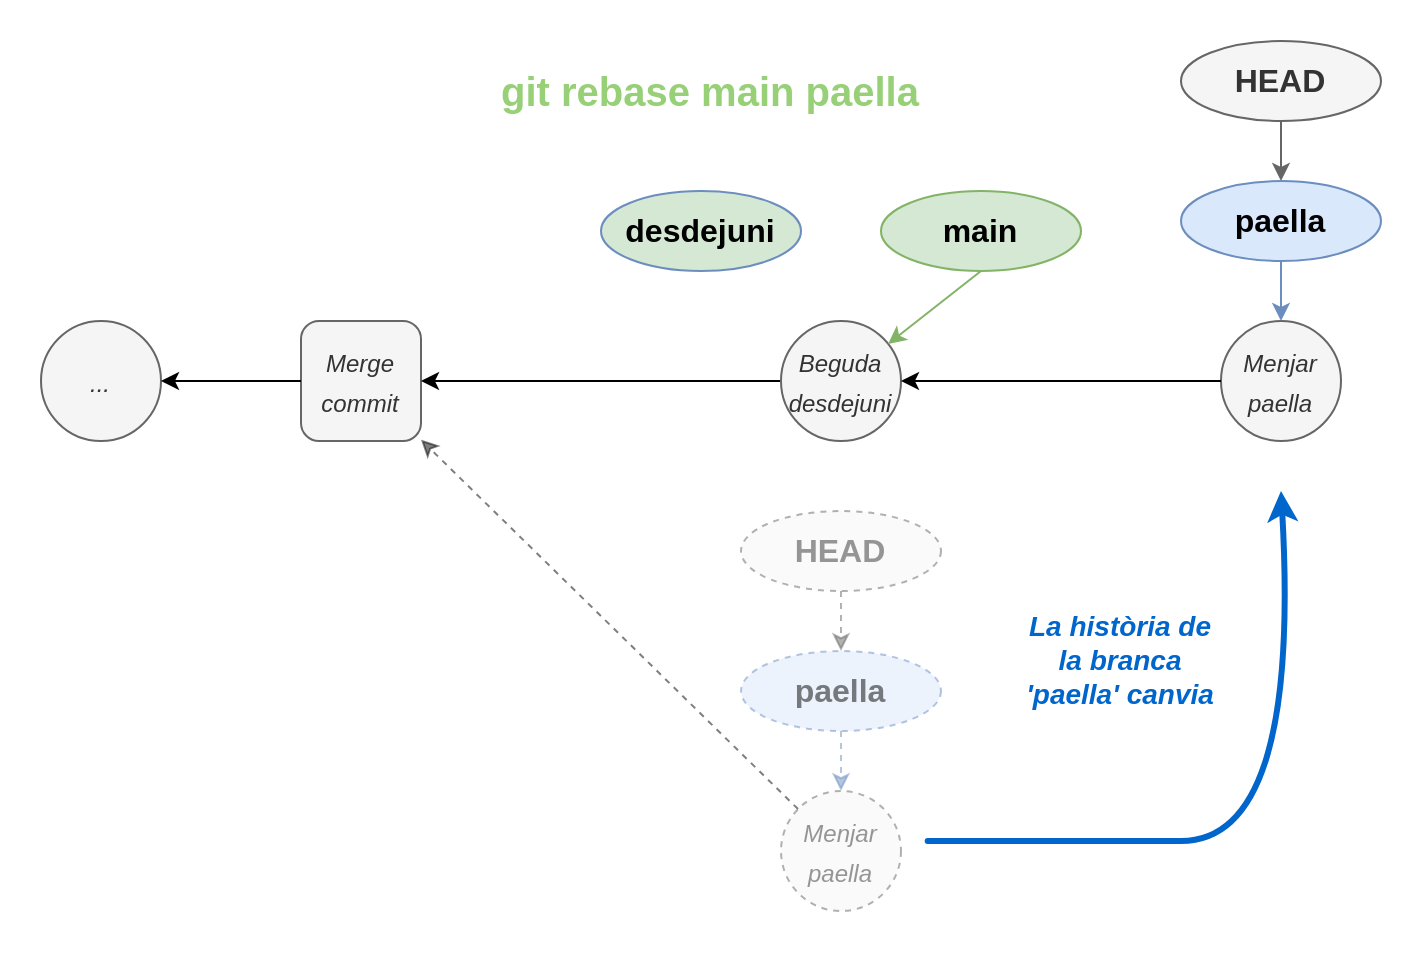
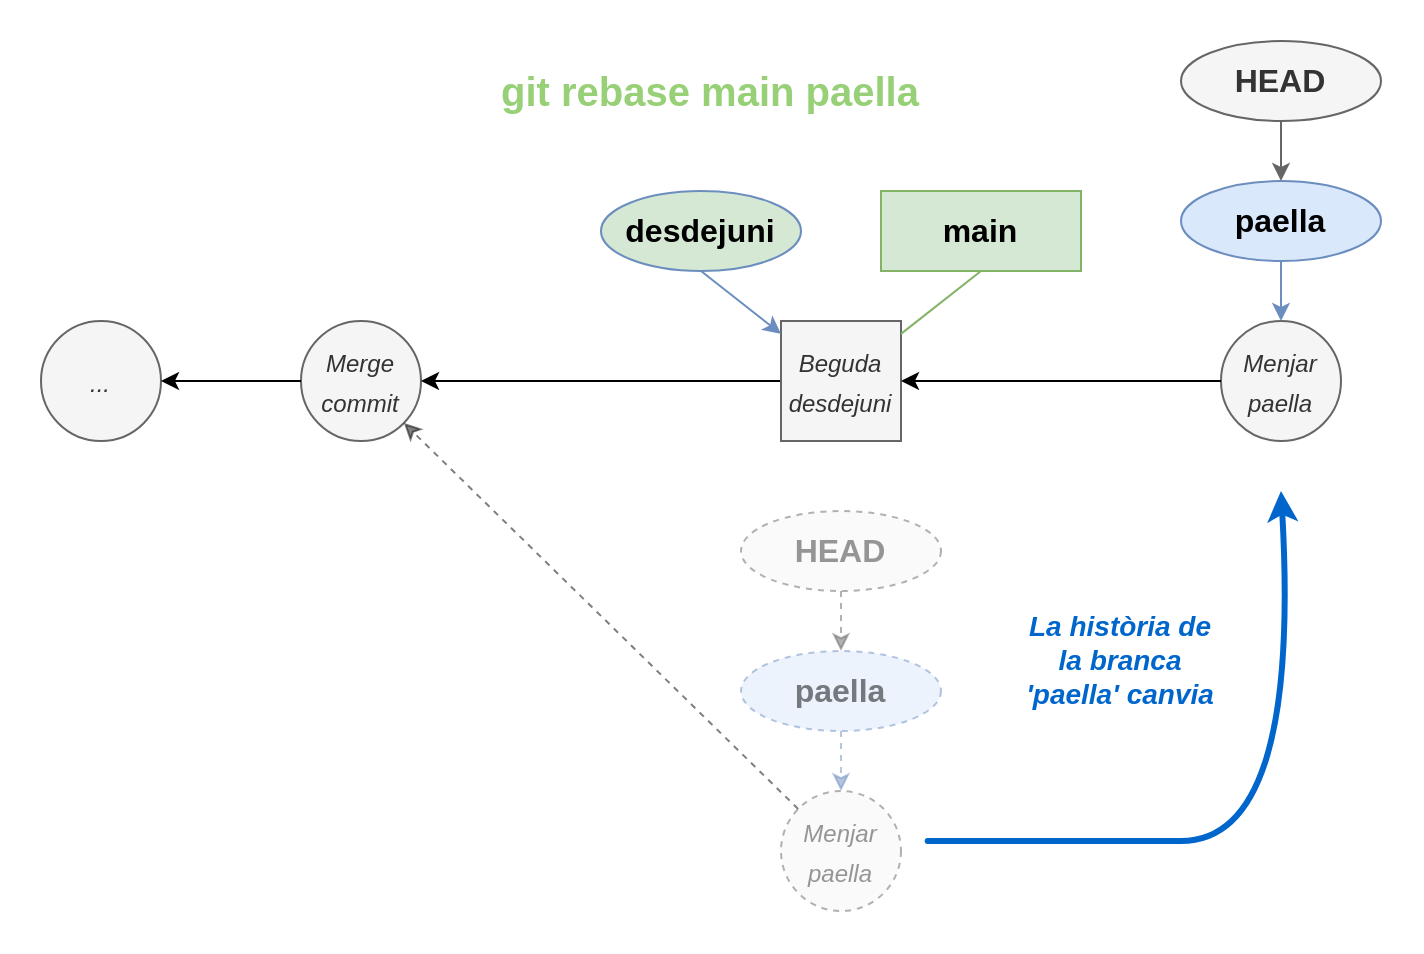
- <mxCell id="13" value="main" style="ellipse;whiteSpace=wrap;html=1;fillColor=#d5e8d4;strokeColor=#82b366;fontSize=16;fontStyle=1" parent="2" vertex="1"><mxGeometry x="420" y="75" width="100" height="40" as="geometry" /></mxCell>
+ <mxCell id="13" value="main" style="whiteSpace=wrap;html=1;fillColor=#d5e8d4;strokeColor=#82b366;fontSize=16;fontStyle=1;rounded=0;" parent="2" vertex="1"><mxGeometry x="420" y="75" width="100" height="40" as="geometry" /></mxCell>
+ <mxCell id="6" style="rounded=0;orthogonalLoop=1;jettySize=auto;html=1;exitX=0.5;exitY=1;exitDx=0;exitDy=0;fillColor=#dae8fc;strokeColor=#6c8ebf;" parent="2" source="7" target="5" edge="1"><mxGeometry relative="1" as="geometry"><mxPoint x="359" y="160" as="targetPoint" /></mxGeometry></mxCell>
- <mxCell id="12" style="rounded=0;orthogonalLoop=1;jettySize=auto;html=1;exitX=0.5;exitY=1;exitDx=0;exitDy=0;fillColor=#d5e8d4;strokeColor=#82b366;" parent="2" source="13" target="5" edge="1"><mxGeometry relative="1" as="geometry"><mxPoint x="635" y="140" as="targetPoint" /></mxGeometry></mxCell>
+ <mxCell id="12" style="rounded=0;orthogonalLoop=1;jettySize=auto;html=1;exitX=0.5;exitY=1;exitDx=0;exitDy=0;fillColor=#d5e8d4;strokeColor=#82b366;endArrow=none;" parent="2" source="13" target="5" edge="1"><mxGeometry relative="1" as="geometry"><mxPoint x="635" y="140" as="targetPoint" /></mxGeometry></mxCell>
- <mxCell id="3" value="&lt;i style=&quot;font-size: 16px;&quot;&gt;&lt;font style=&quot;font-size: 12px;&quot;&gt;Merge commit&lt;/font&gt;&lt;/i&gt;" style="whiteSpace=wrap;html=1;fillColor=#f5f5f5;fontColor=#333333;strokeColor=#666666;rounded=1;" parent="2" vertex="1"><mxGeometry x="130" y="140" width="60" height="60" as="geometry" /></mxCell>
+ <mxCell id="3" value="&lt;i style=&quot;font-size: 16px;&quot;&gt;&lt;font style=&quot;font-size: 12px;&quot;&gt;Merge commit&lt;/font&gt;&lt;/i&gt;" style="ellipse;whiteSpace=wrap;html=1;fillColor=#f5f5f5;fontColor=#333333;strokeColor=#666666;" parent="2" vertex="1"><mxGeometry x="130" y="140" width="60" height="60" as="geometry" /></mxCell>
- <mxCell id="5" value="&lt;i style=&quot;font-size: 16px;&quot;&gt;&lt;font style=&quot;font-size: 12px;&quot;&gt;Beguda desdejuni&lt;/font&gt;&lt;/i&gt;" style="ellipse;whiteSpace=wrap;html=1;fillColor=#f5f5f5;fontColor=#333333;strokeColor=#666666;" parent="2" vertex="1"><mxGeometry x="370" y="140" width="60" height="60" as="geometry" /></mxCell>
+ <mxCell id="5" value="&lt;i style=&quot;font-size: 16px;&quot;&gt;&lt;font style=&quot;font-size: 12px;&quot;&gt;Beguda desdejuni&lt;/font&gt;&lt;/i&gt;" style="whiteSpace=wrap;html=1;fillColor=#f5f5f5;fontColor=#333333;strokeColor=#666666;rounded=0;" parent="2" vertex="1"><mxGeometry x="370" y="140" width="60" height="60" as="geometry" /></mxCell>
